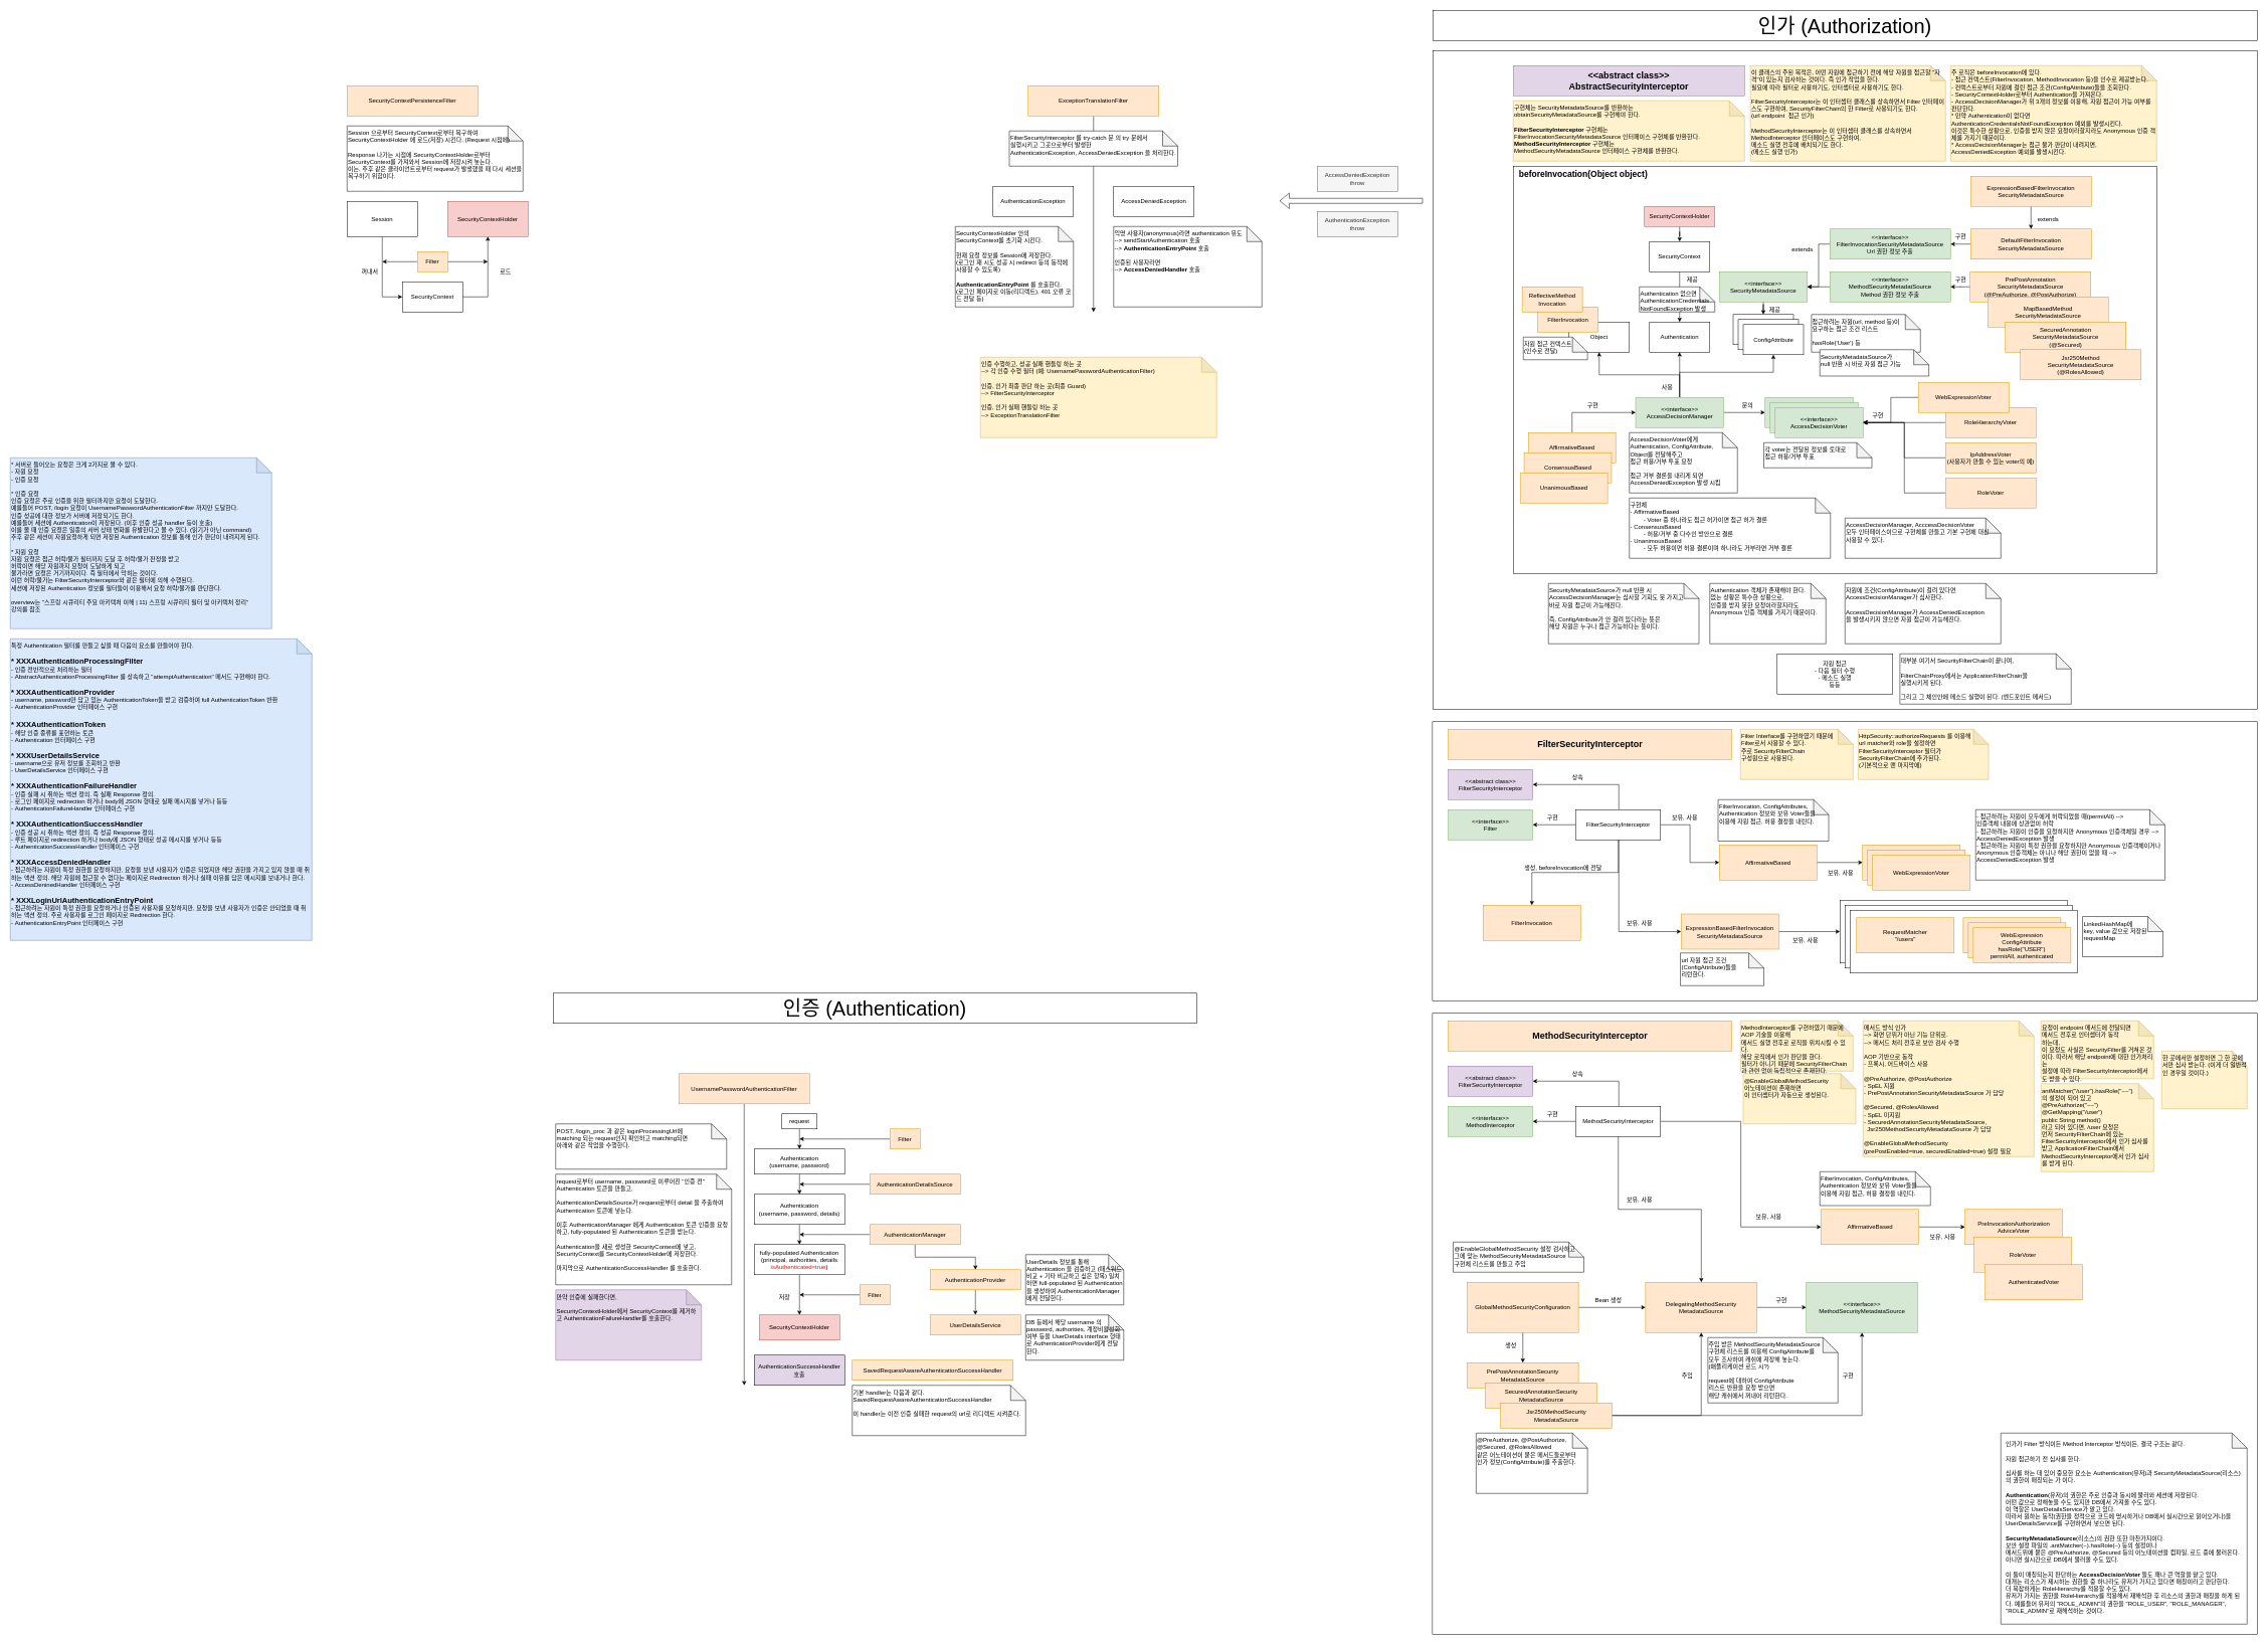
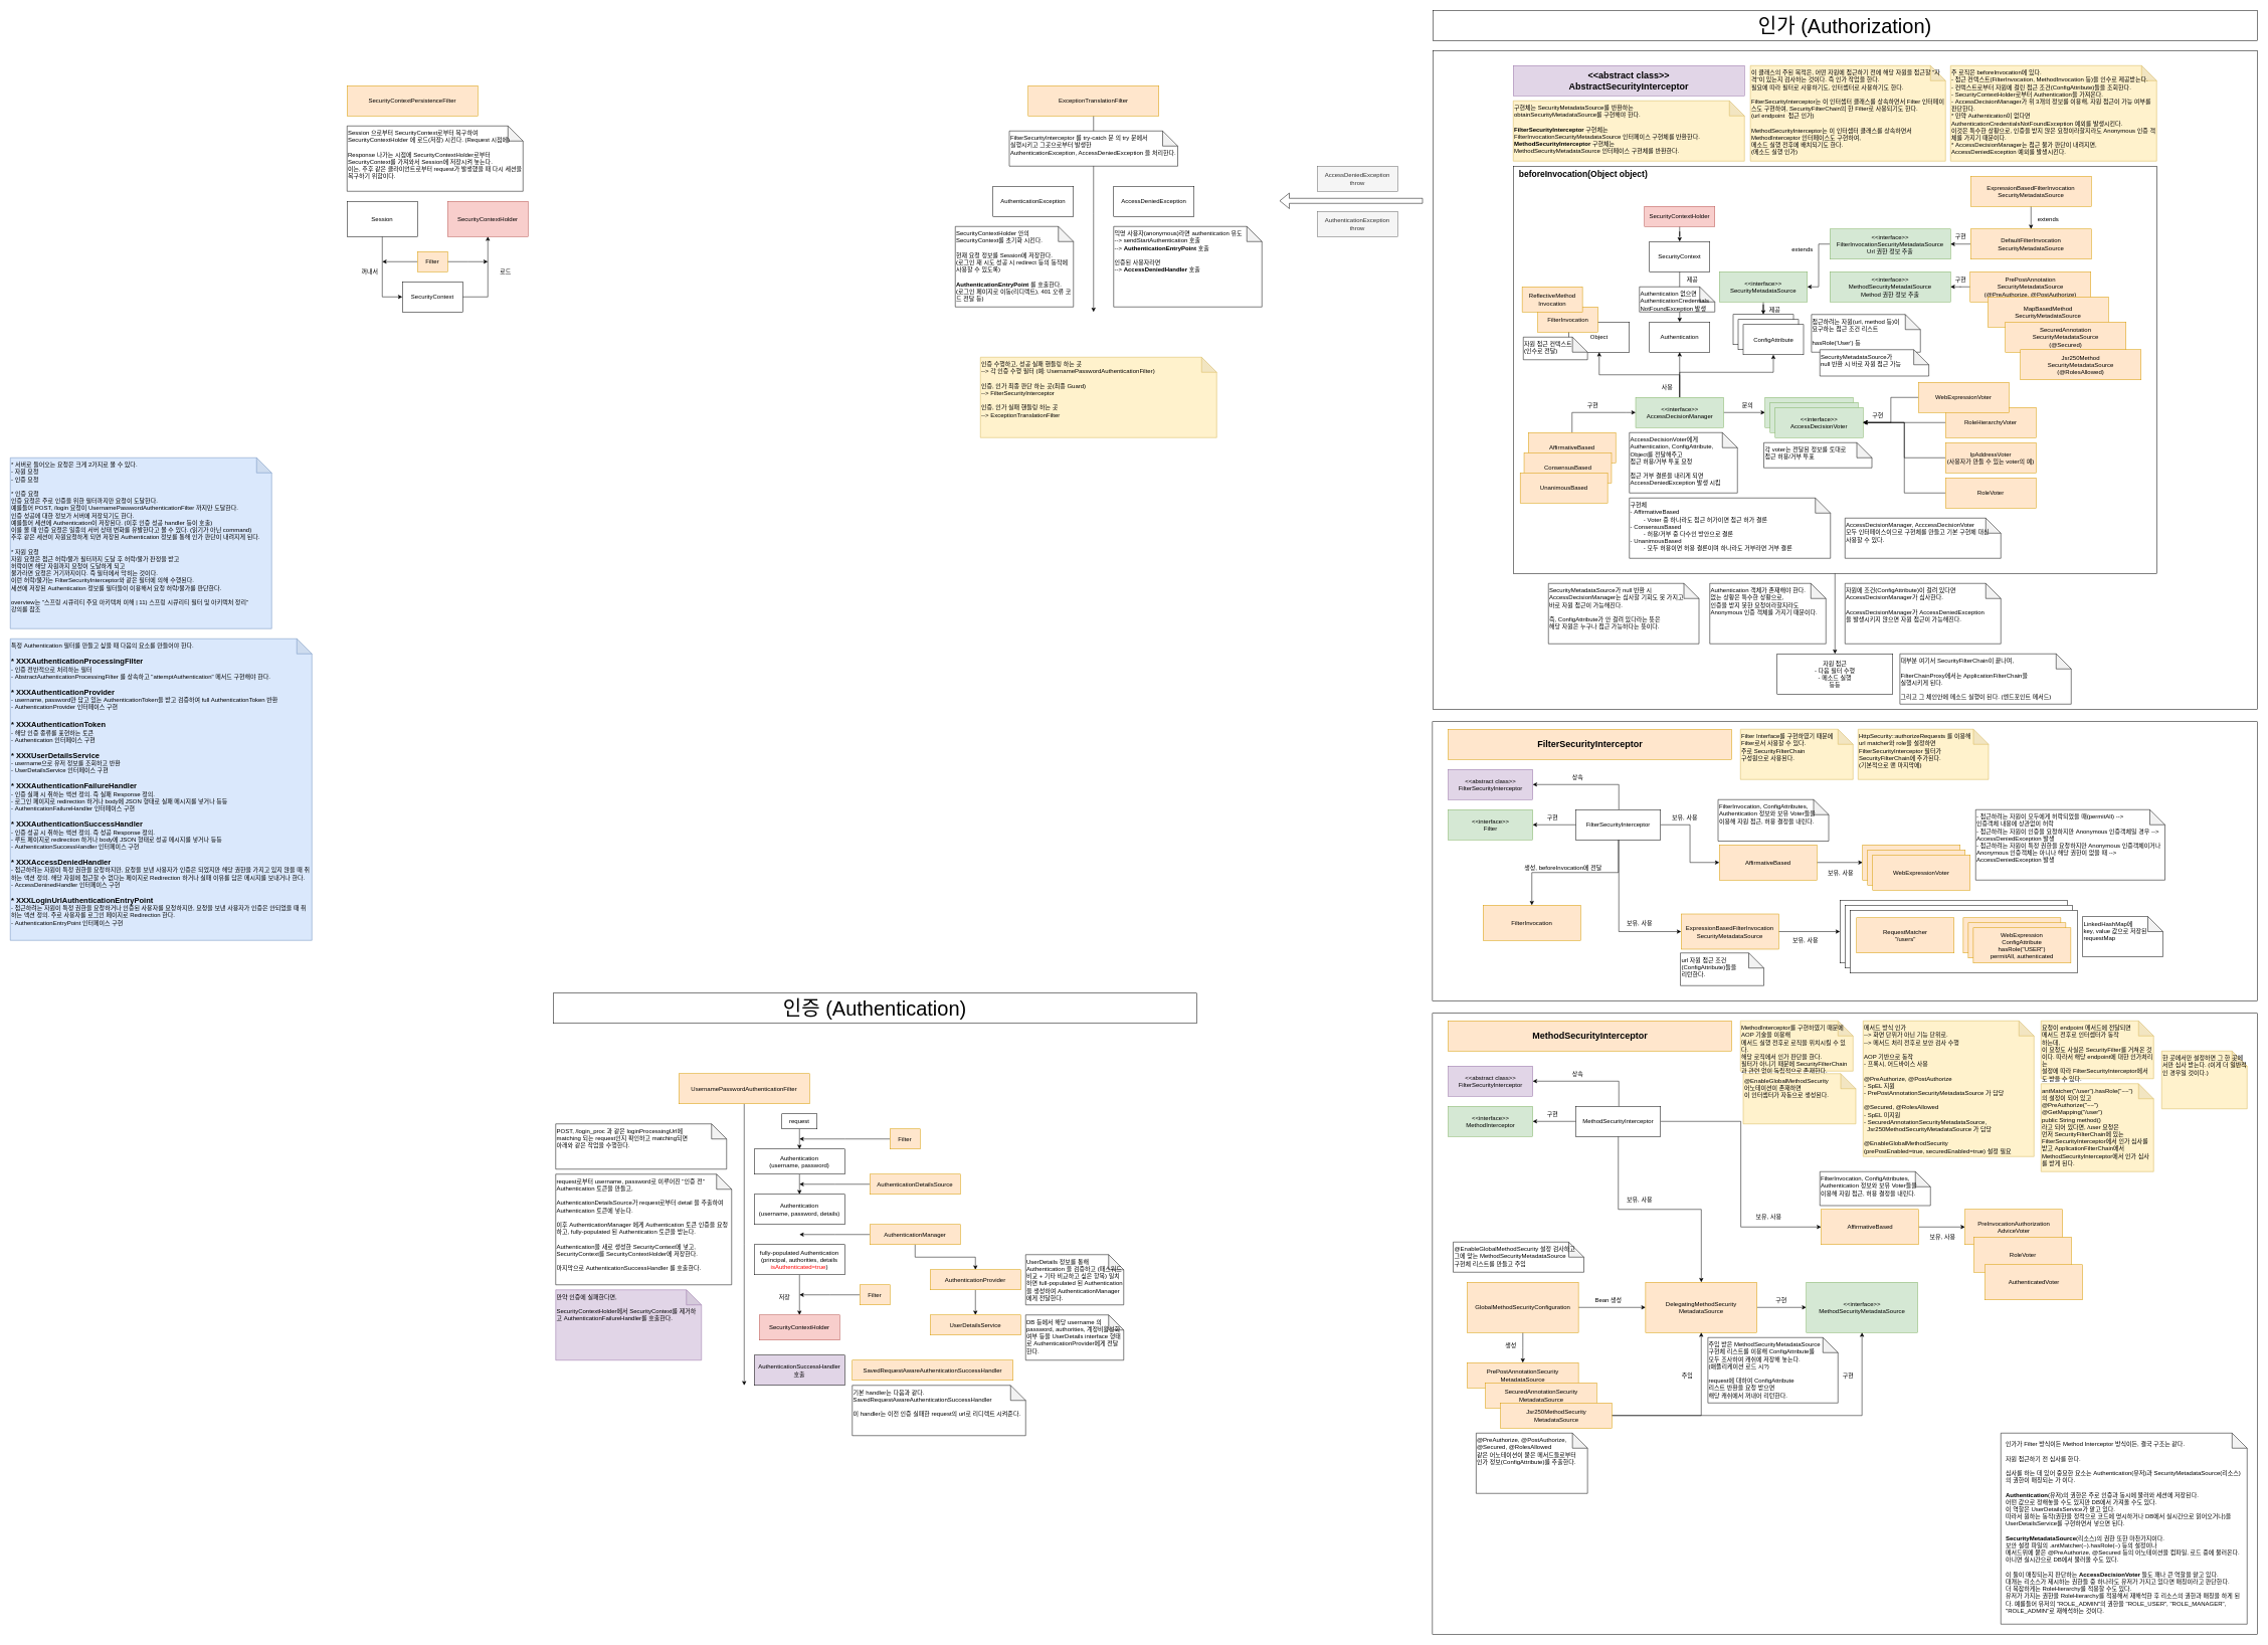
- <mxCell id="92" style="edgeStyle=orthogonalEdgeStyle;rounded=0;orthogonalLoop=1;jettySize=auto;html=1;entryX=1;entryY=0.5;entryDx=0;entryDy=0;" parent="1" source="93" target="73" edge="1"><mxGeometry relative="1" as="geometry" /></mxCell>
+ <mxCell id="6" style="edgeStyle=orthogonalEdgeStyle;rounded=0;orthogonalLoop=1;jettySize=auto;html=1;" parent="1" source="7" target="107" edge="1"><mxGeometry relative="1" as="geometry" /></mxCell>
- <mxCell id="33" style="edgeStyle=orthogonalEdgeStyle;rounded=0;orthogonalLoop=1;jettySize=auto;html=1;entryX=0.5;entryY=0;entryDx=0;entryDy=0;" parent="1" source="34" target="36" edge="1"><mxGeometry relative="1" as="geometry" /></mxCell>
